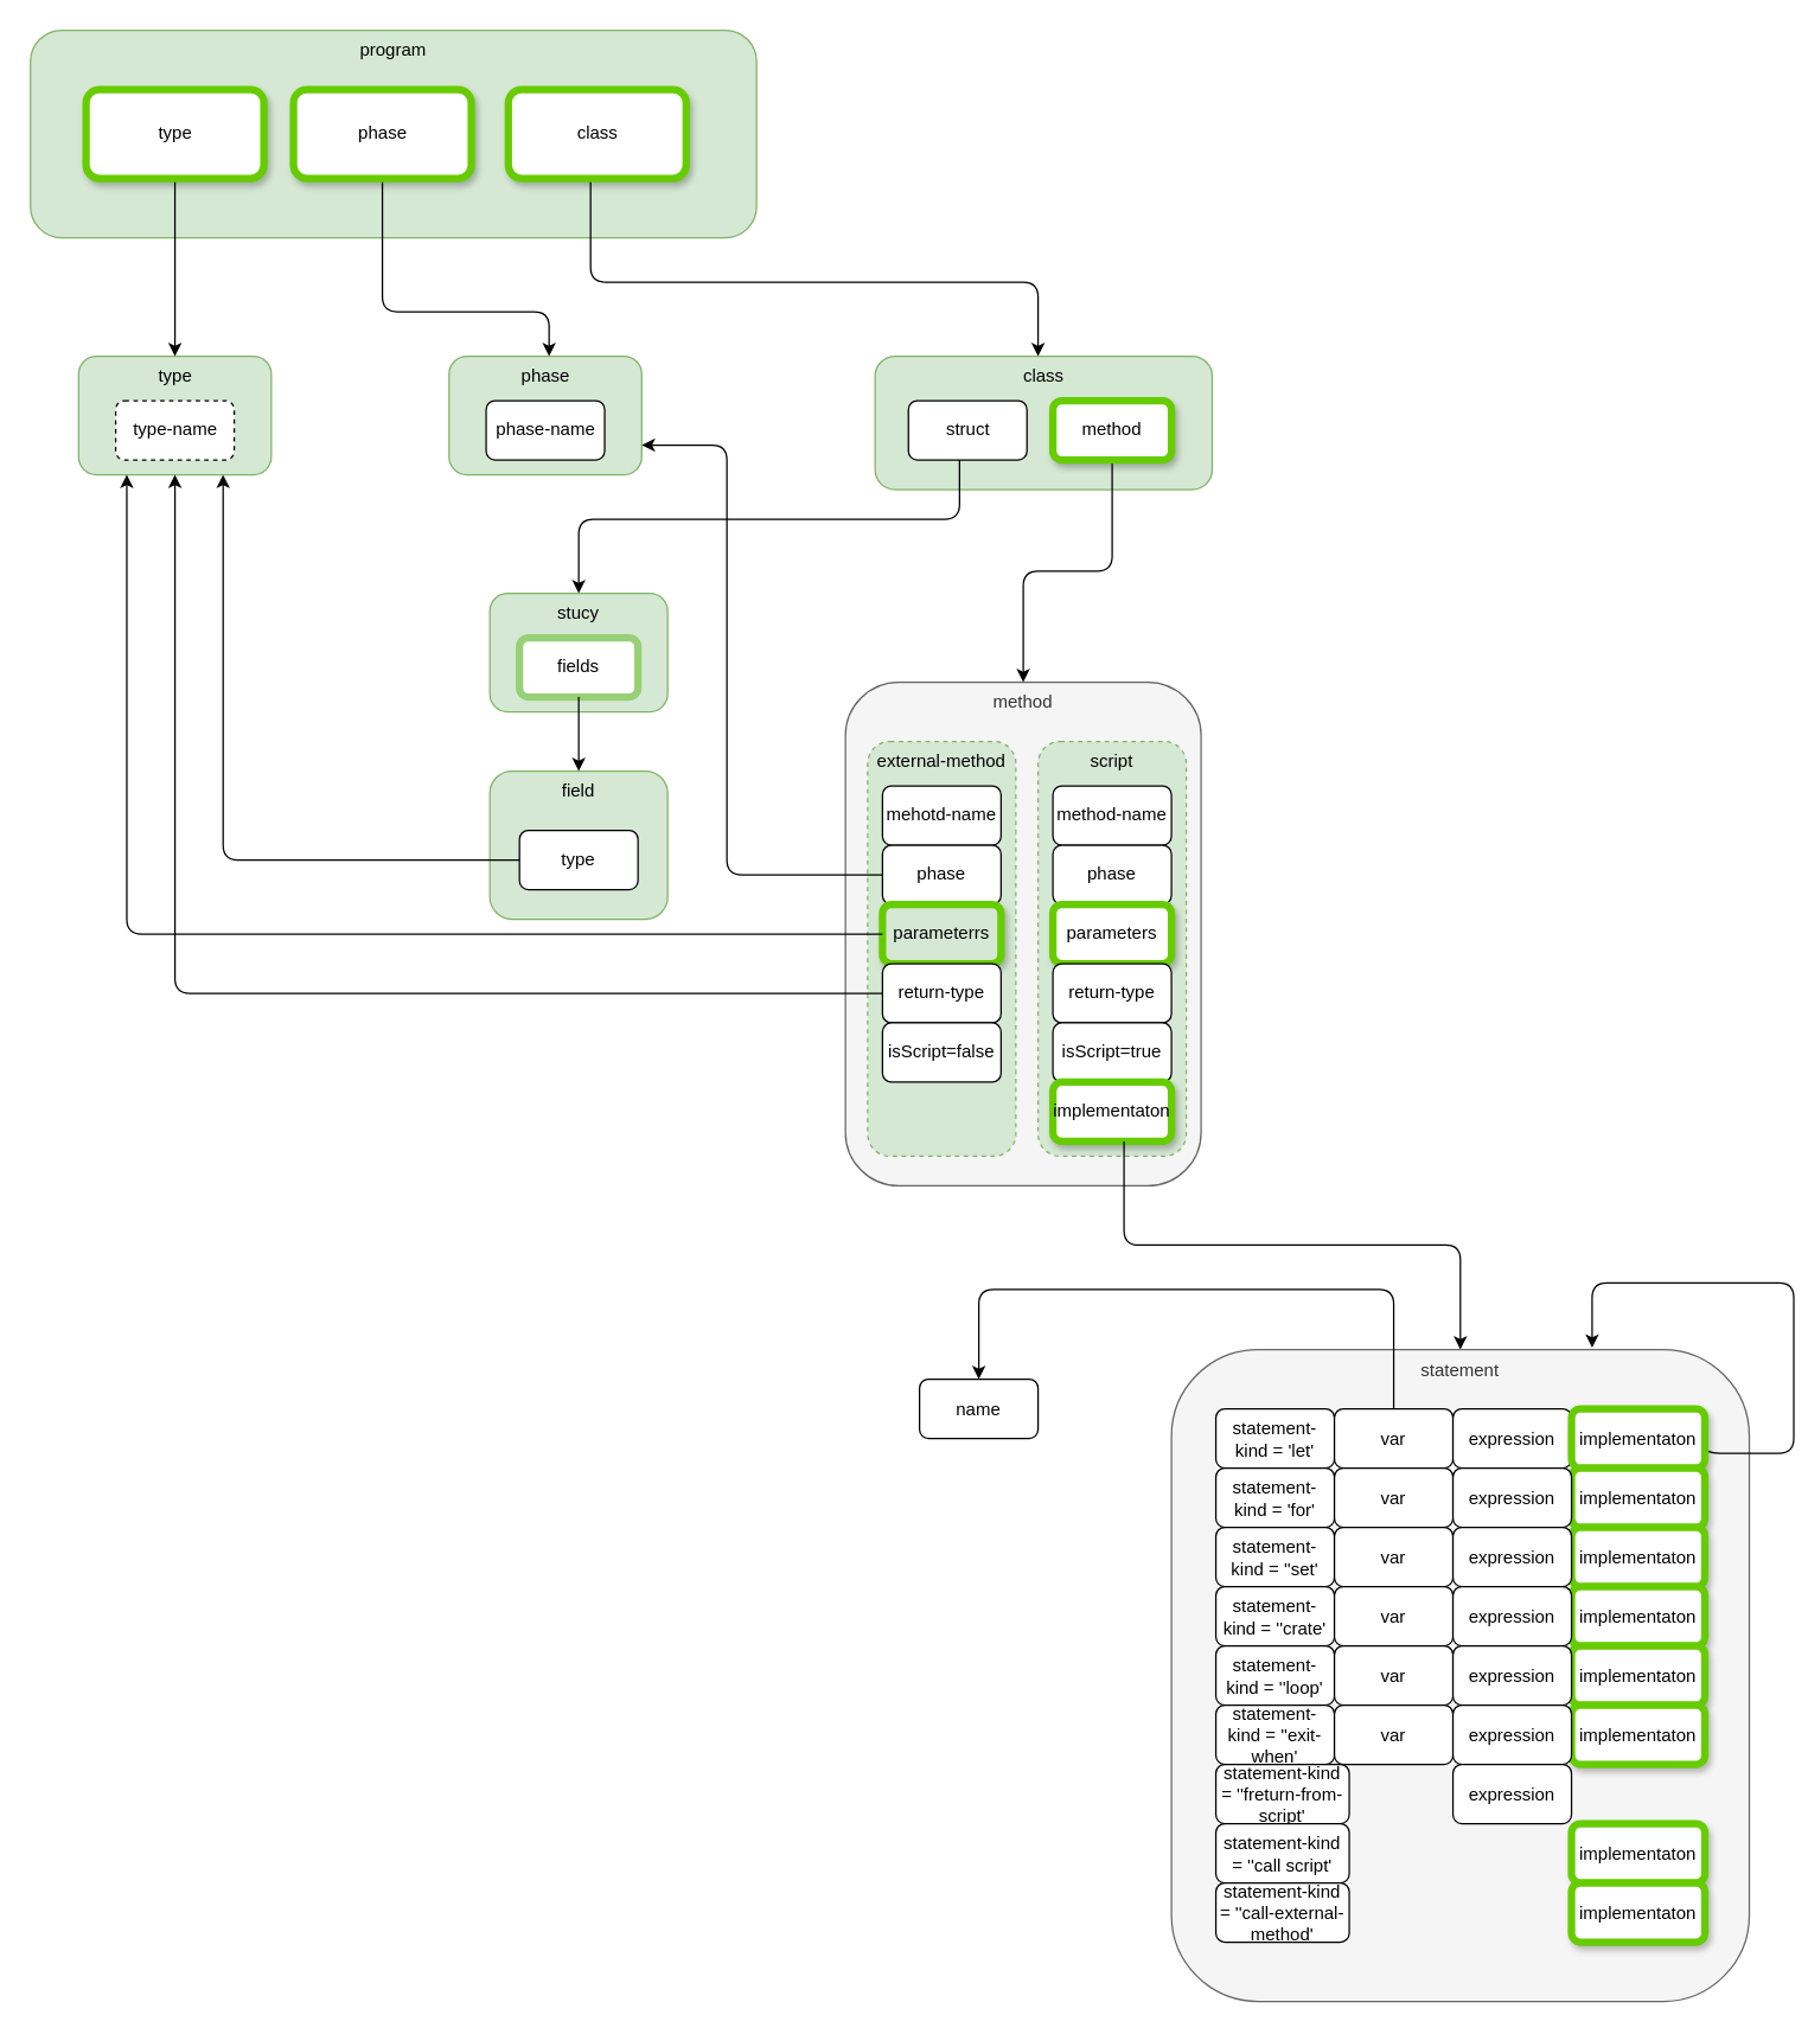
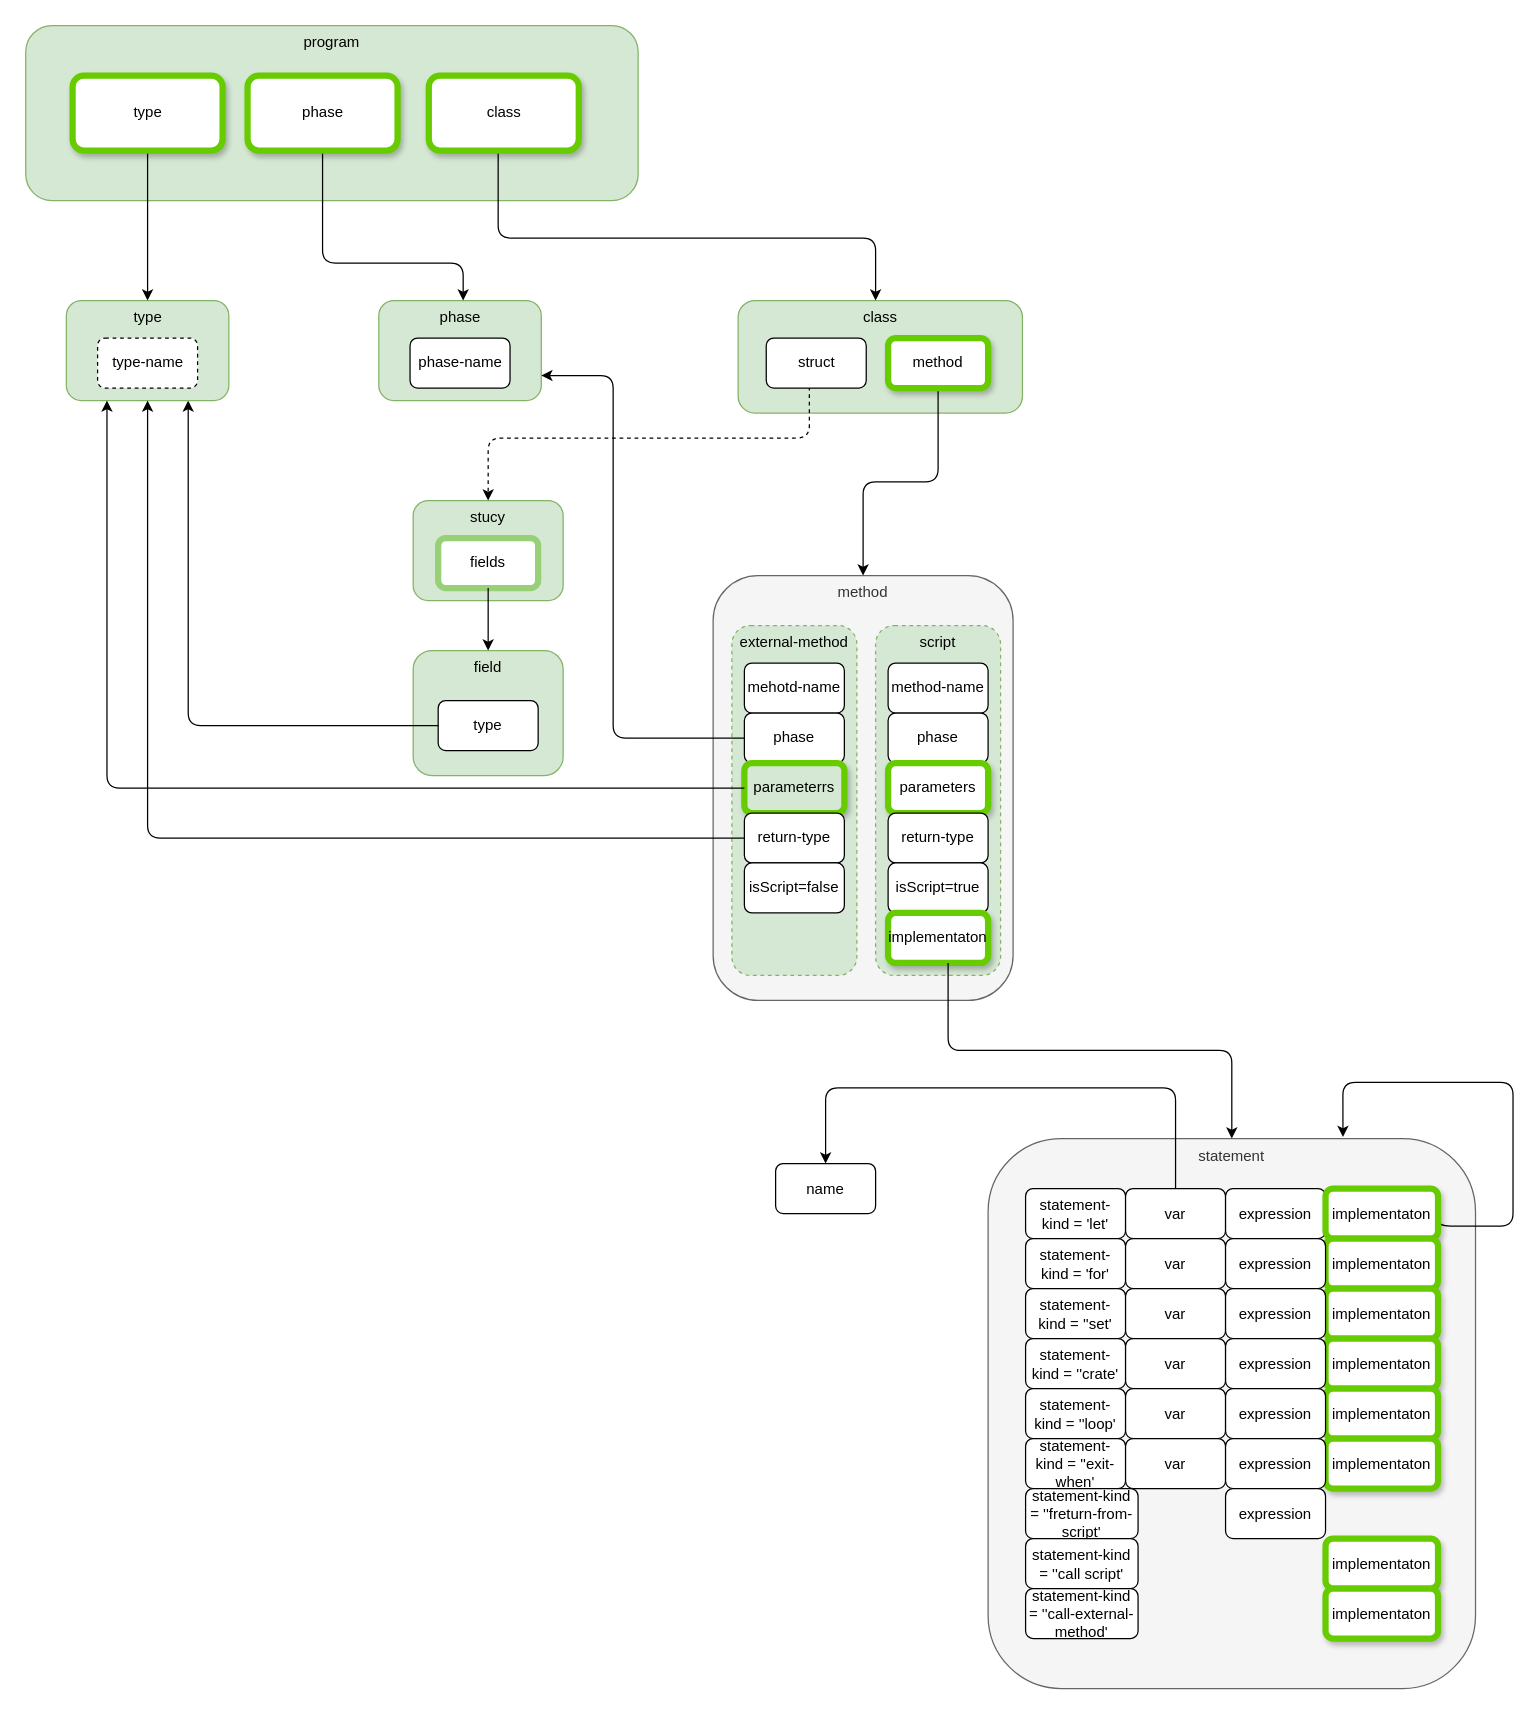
- <mxCell id="73" style="edgeStyle=orthogonalEdgeStyle;rounded=1;orthogonalLoop=1;jettySize=auto;html=1;entryX=0.5;entryY=0;entryDx=0;entryDy=0;exitX=0.431;exitY=0.975;exitDx=0;exitDy=0;exitPerimeter=0;" edge="1" parent="1" source="75" target="71"><mxGeometry relative="1" as="geometry"><Array as="points"><mxPoint x="647" y="350" /><mxPoint x="390" y="350" /></Array></mxGeometry></mxCell>
+ <mxCell id="73" style="edgeStyle=orthogonalEdgeStyle;rounded=1;orthogonalLoop=1;jettySize=auto;html=1;entryX=0.5;entryY=0;entryDx=0;entryDy=0;exitX=0.431;exitY=0.975;exitDx=0;exitDy=0;exitPerimeter=0;dashed=1;" edge="1" parent="1" source="75" target="71"><mxGeometry relative="1" as="geometry"><Array as="points"><mxPoint x="647" y="350" /><mxPoint x="390" y="350" /></Array></mxGeometry></mxCell>
